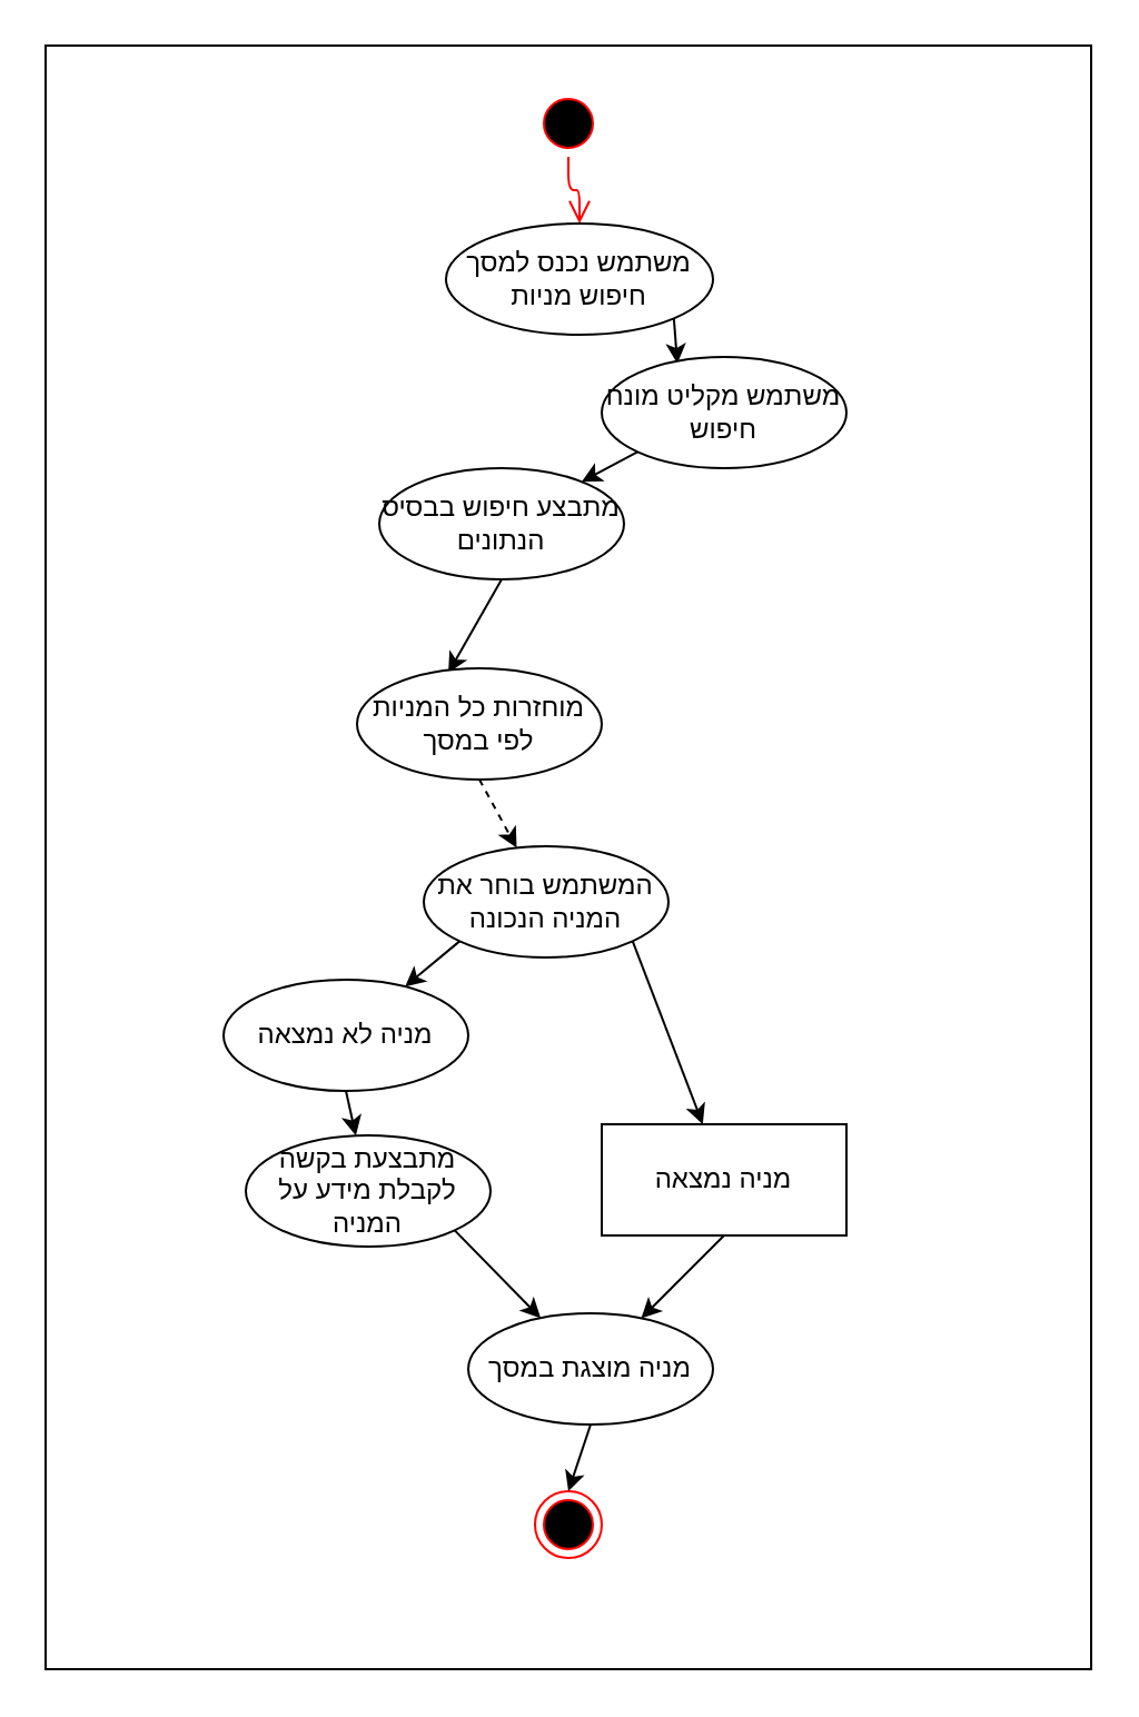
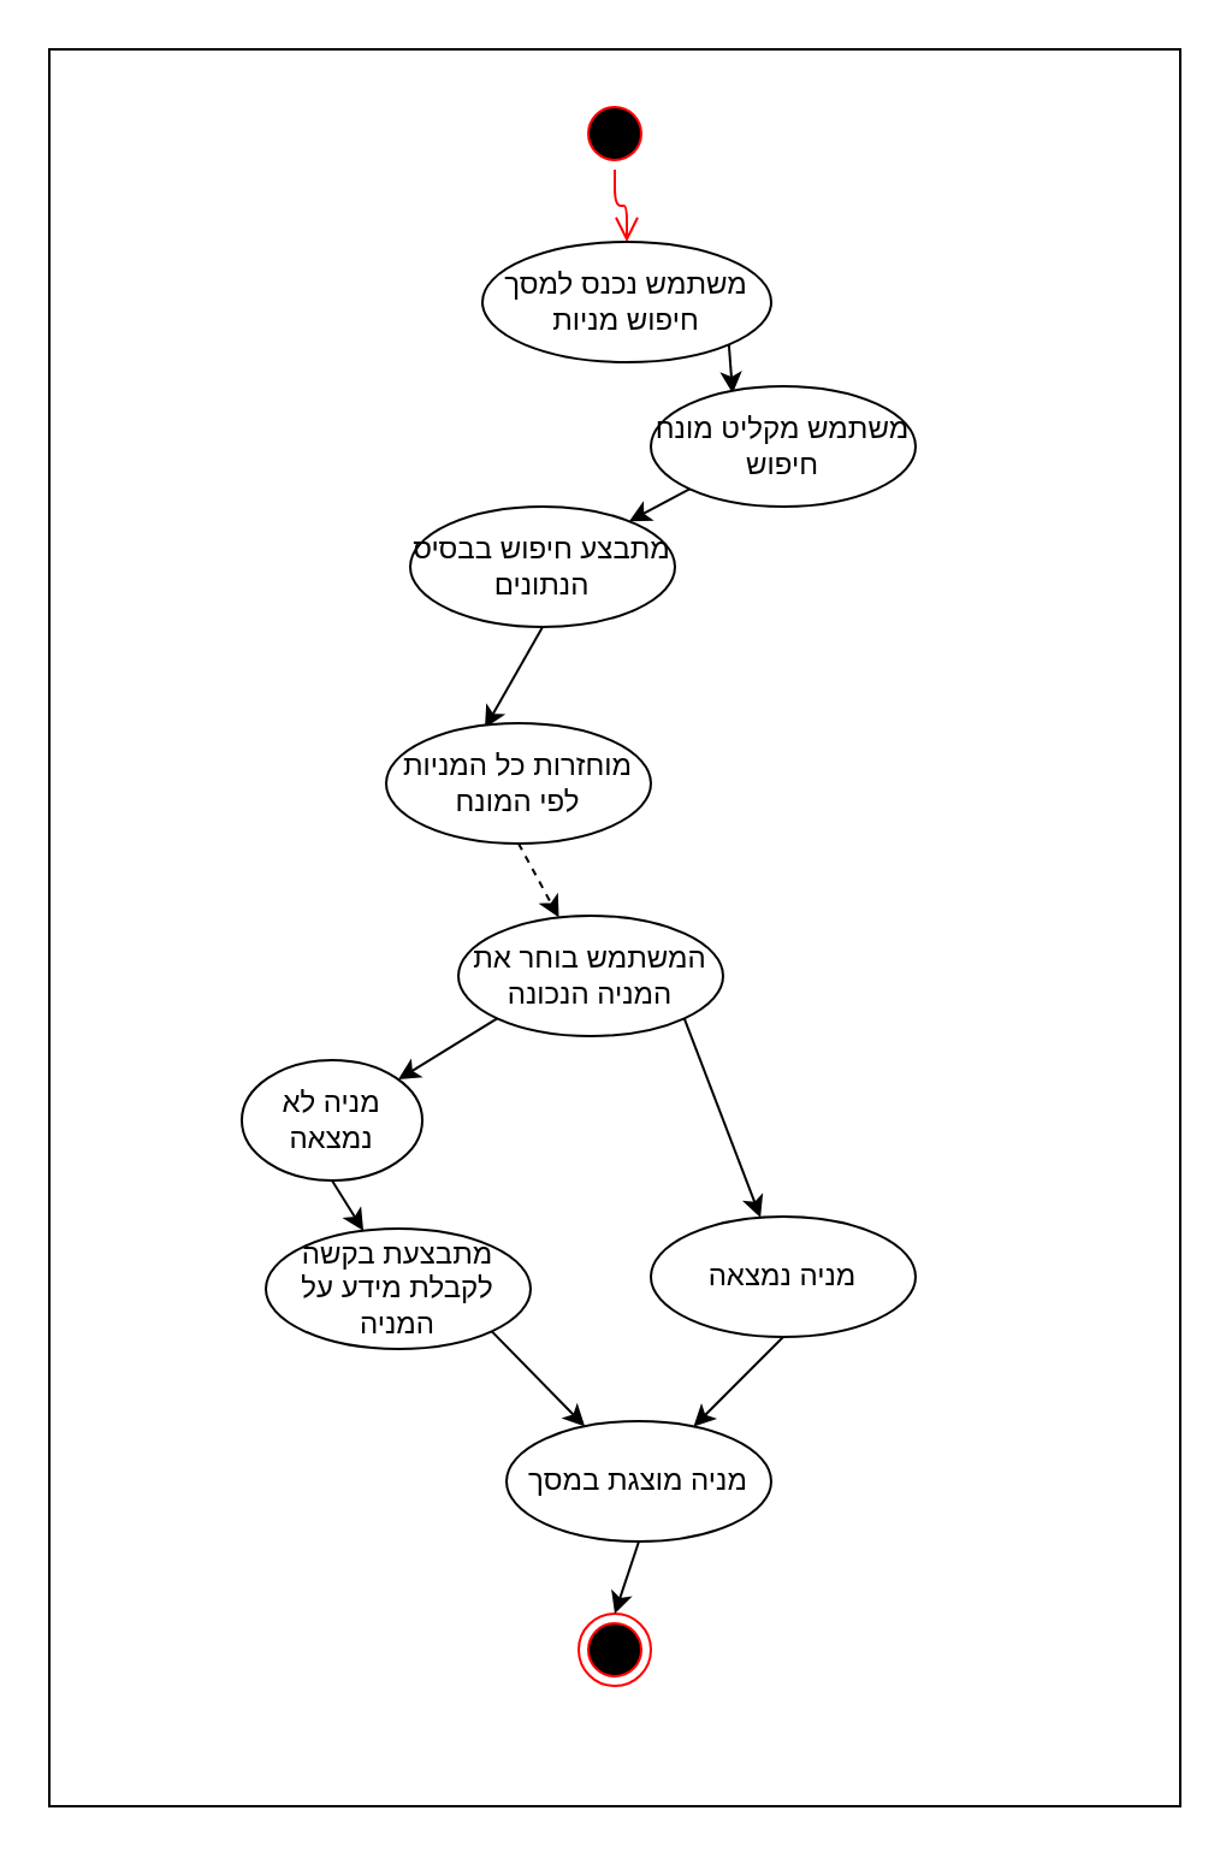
- <mxCell id="21" value="מוחזרות כל המניות לפי במסך" style="ellipse;whiteSpace=wrap;html=1;" parent="1" vertex="1"><mxGeometry x="160" y="300" width="110" height="50" as="geometry" /></mxCell>
+ <mxCell id="21" value="מוחזרות כל המניות לפי המונח" style="ellipse;whiteSpace=wrap;html=1;" parent="1" vertex="1"><mxGeometry x="160" y="300" width="110" height="50" as="geometry" /></mxCell>
- <mxCell id="15" value="מניה לא נמצאה" style="ellipse;whiteSpace=wrap;html=1;" parent="1" vertex="1"><mxGeometry x="100" y="440" width="110" height="50" as="geometry" /></mxCell>
+ <mxCell id="15" value="מניה לא נמצאה" style="ellipse;whiteSpace=wrap;html=1;" parent="1" vertex="1"><mxGeometry x="100" y="440" width="75" height="50" as="geometry" /></mxCell>
- <mxCell id="13" value="מניה נמצאה" style="whiteSpace=wrap;html=1;rounded=0;" parent="1" vertex="1"><mxGeometry x="270" y="505" width="110" height="50" as="geometry" /></mxCell>
+ <mxCell id="13" value="מניה נמצאה" style="ellipse;whiteSpace=wrap;html=1;" parent="1" vertex="1"><mxGeometry x="270" y="505" width="110" height="50" as="geometry" /></mxCell>
